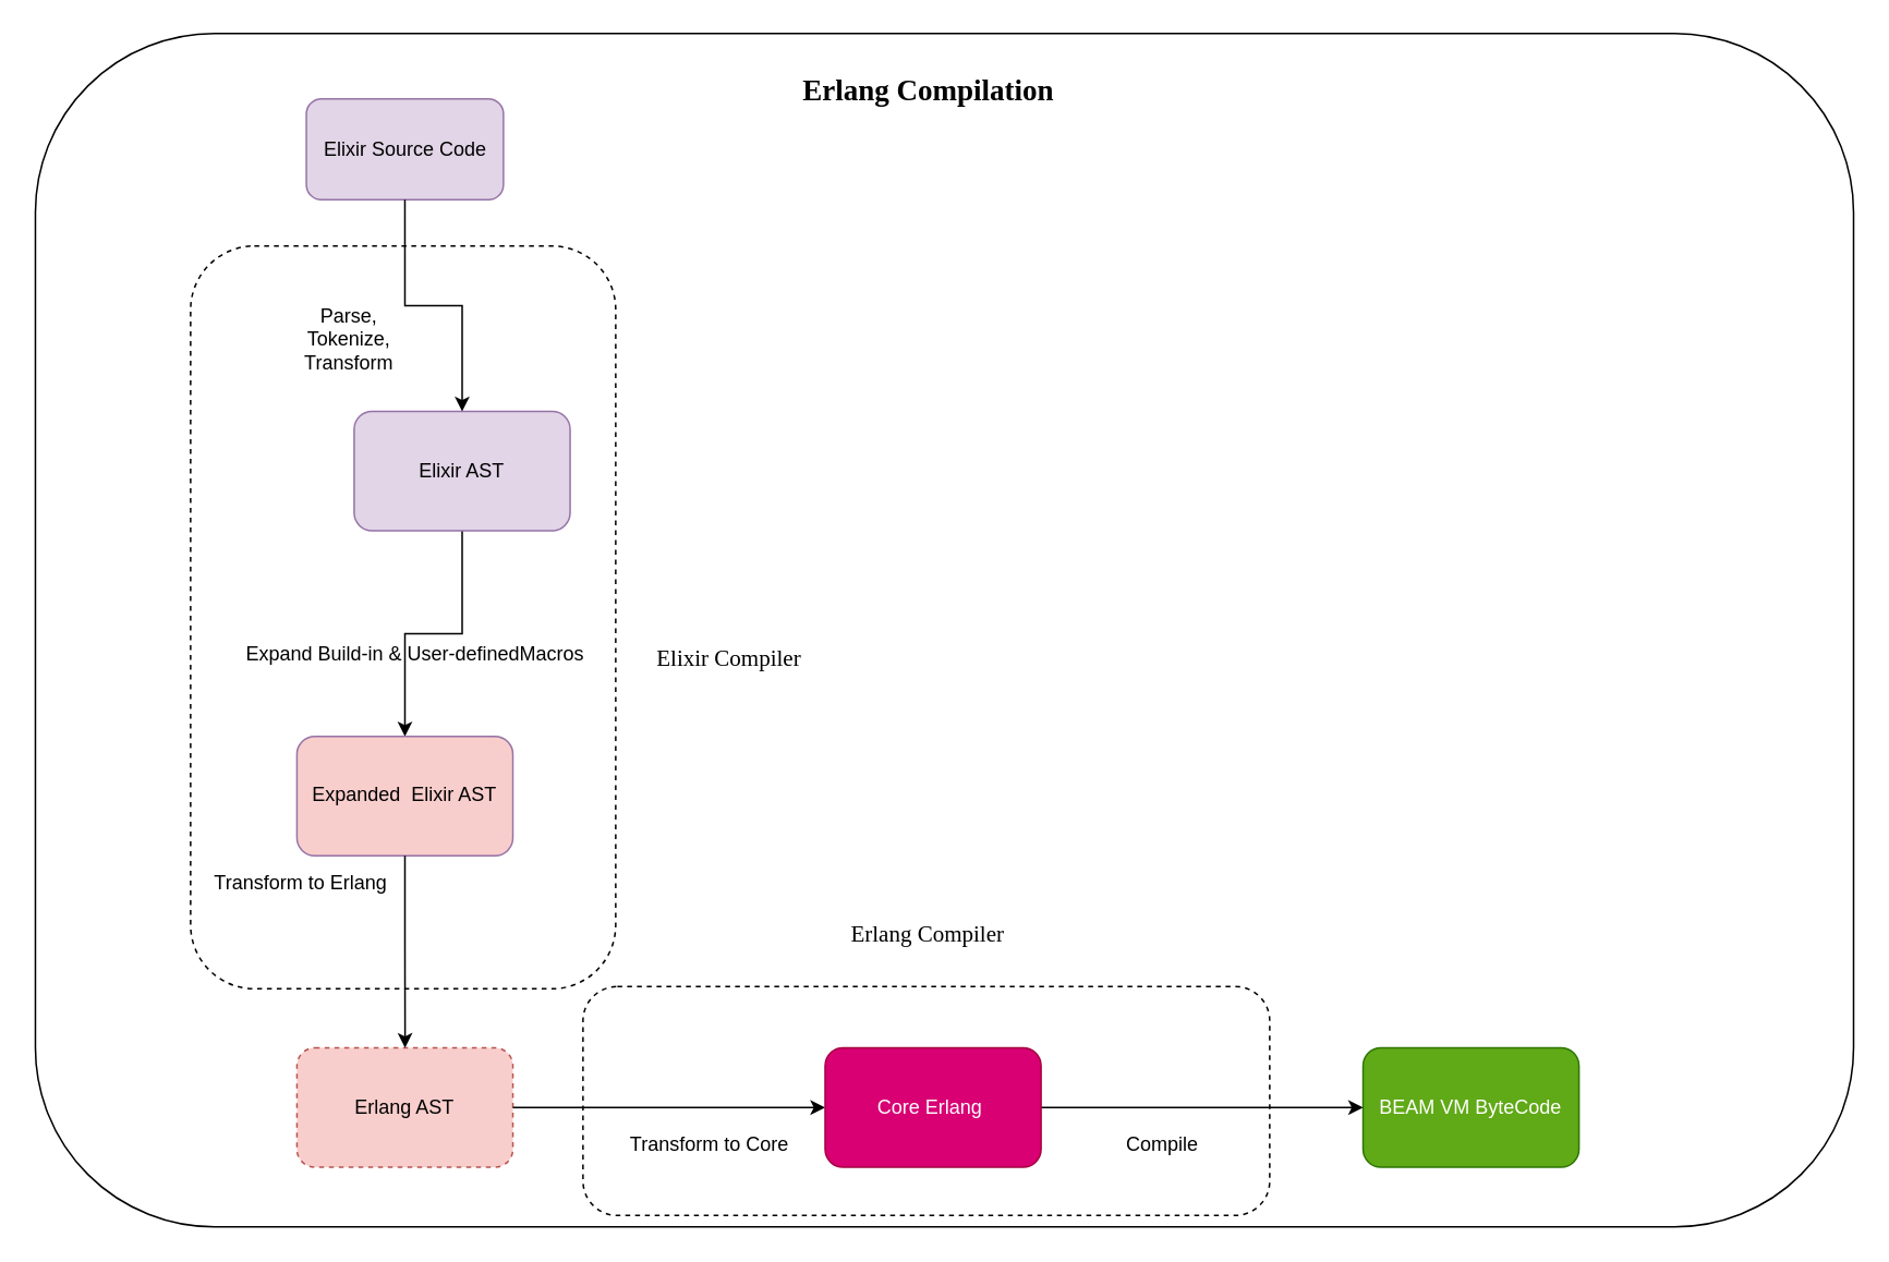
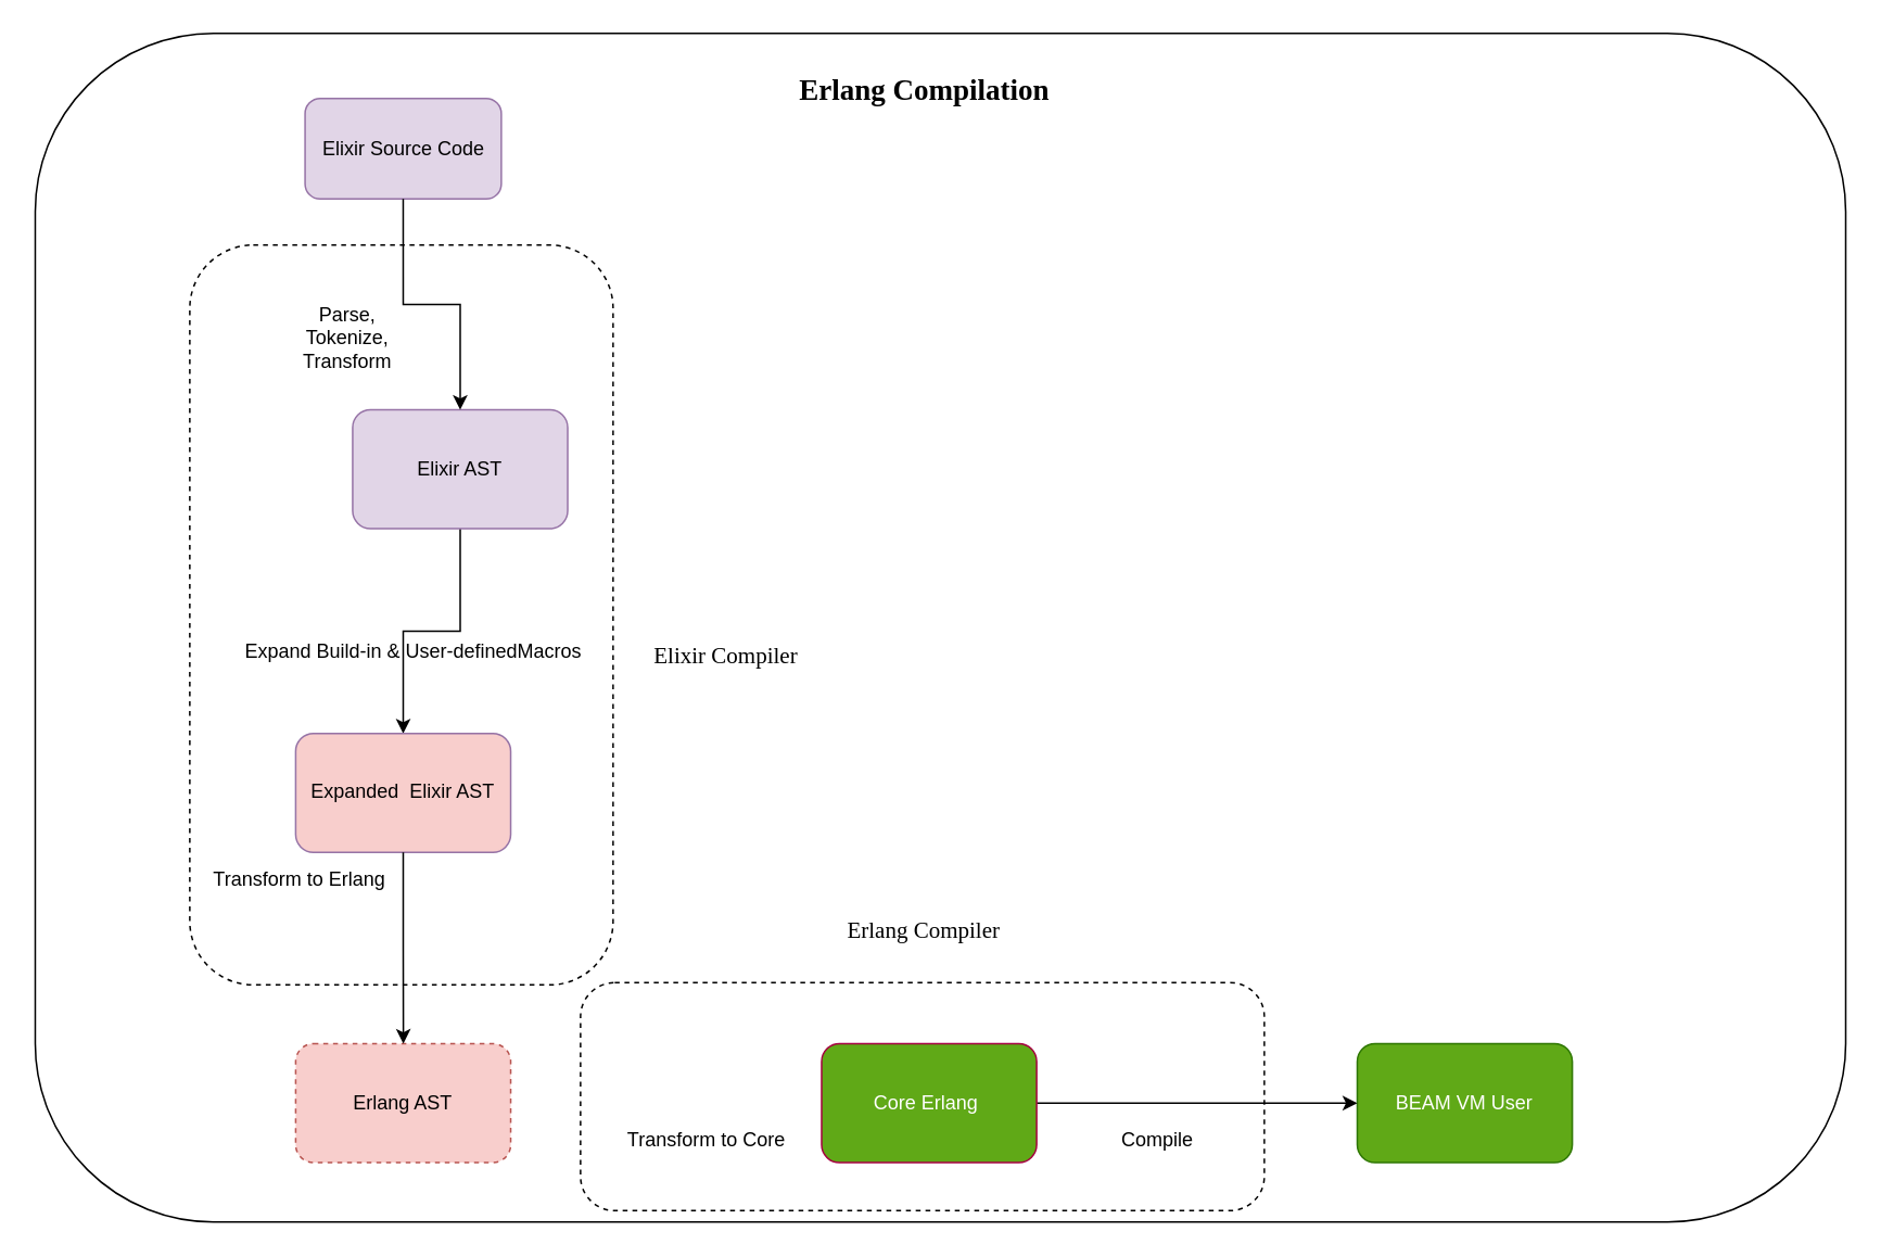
- <mxCell id="21" value="" style="edgeStyle=orthogonalEdgeStyle;rounded=0;orthogonalLoop=1;jettySize=auto;html=1;" edge="1" parent="2" source="20" target="23"><mxGeometry relative="1" as="geometry" /></mxCell>
- <mxCell id="23" value="Core Erlang&amp;nbsp;" style="rounded=1;whiteSpace=wrap;html=1;fillColor=#d80073;strokeColor=#A50040;fontColor=#ffffff;" vertex="1" parent="2"><mxGeometry x="450.985" y="620.498" width="132.067" height="73" as="geometry" /></mxCell>
+ <mxCell id="23" value="Core Erlang&amp;nbsp;" style="rounded=1;whiteSpace=wrap;html=1;fillColor=#60a917;strokeColor=#A50040;fontColor=#ffffff;" vertex="1" parent="2"><mxGeometry x="450.985" y="620.498" width="132.067" height="73" as="geometry" /></mxCell>
- <mxCell id="18" value="BEAM VM ByteCode" style="rounded=1;whiteSpace=wrap;html=1;fillColor=#60a917;strokeColor=#2D7600;fontColor=#ffffff;" vertex="1" parent="2"><mxGeometry x="780.002" y="620.498" width="132.067" height="73" as="geometry" /></mxCell>
+ <mxCell id="18" value="BEAM VM User" style="rounded=1;whiteSpace=wrap;html=1;fillColor=#60a917;strokeColor=#2D7600;fontColor=#ffffff;" vertex="1" parent="2"><mxGeometry x="780.002" y="620.498" width="132.067" height="73" as="geometry" /></mxCell>
